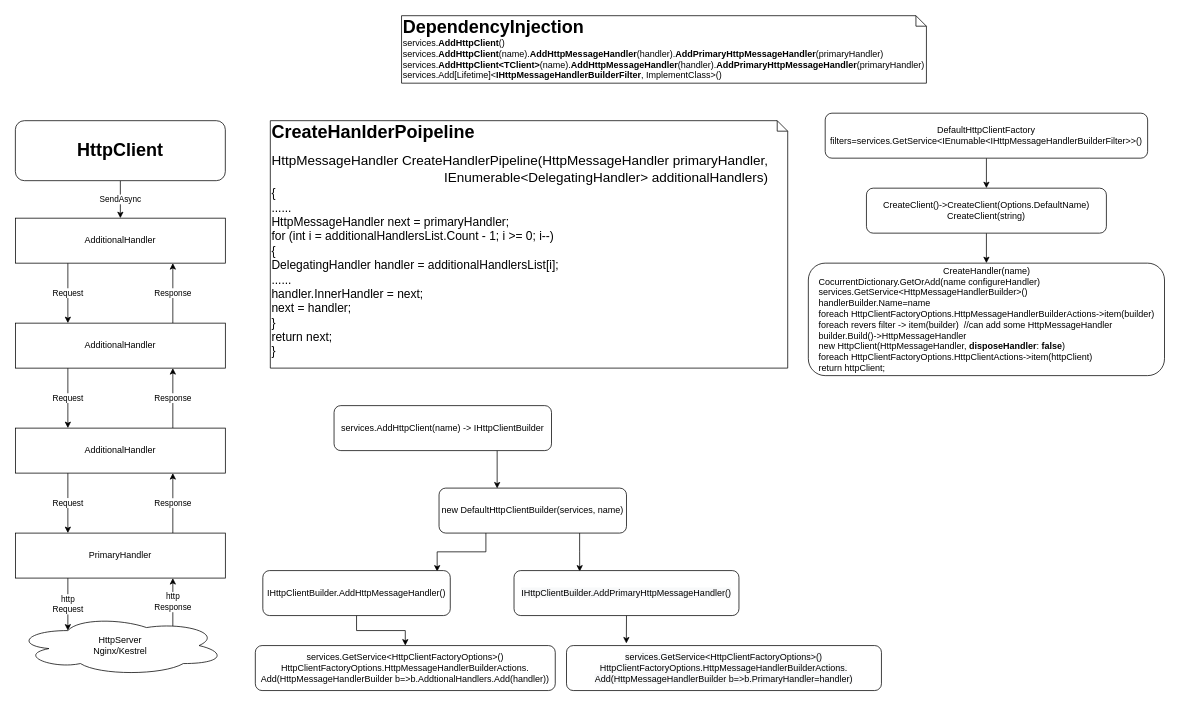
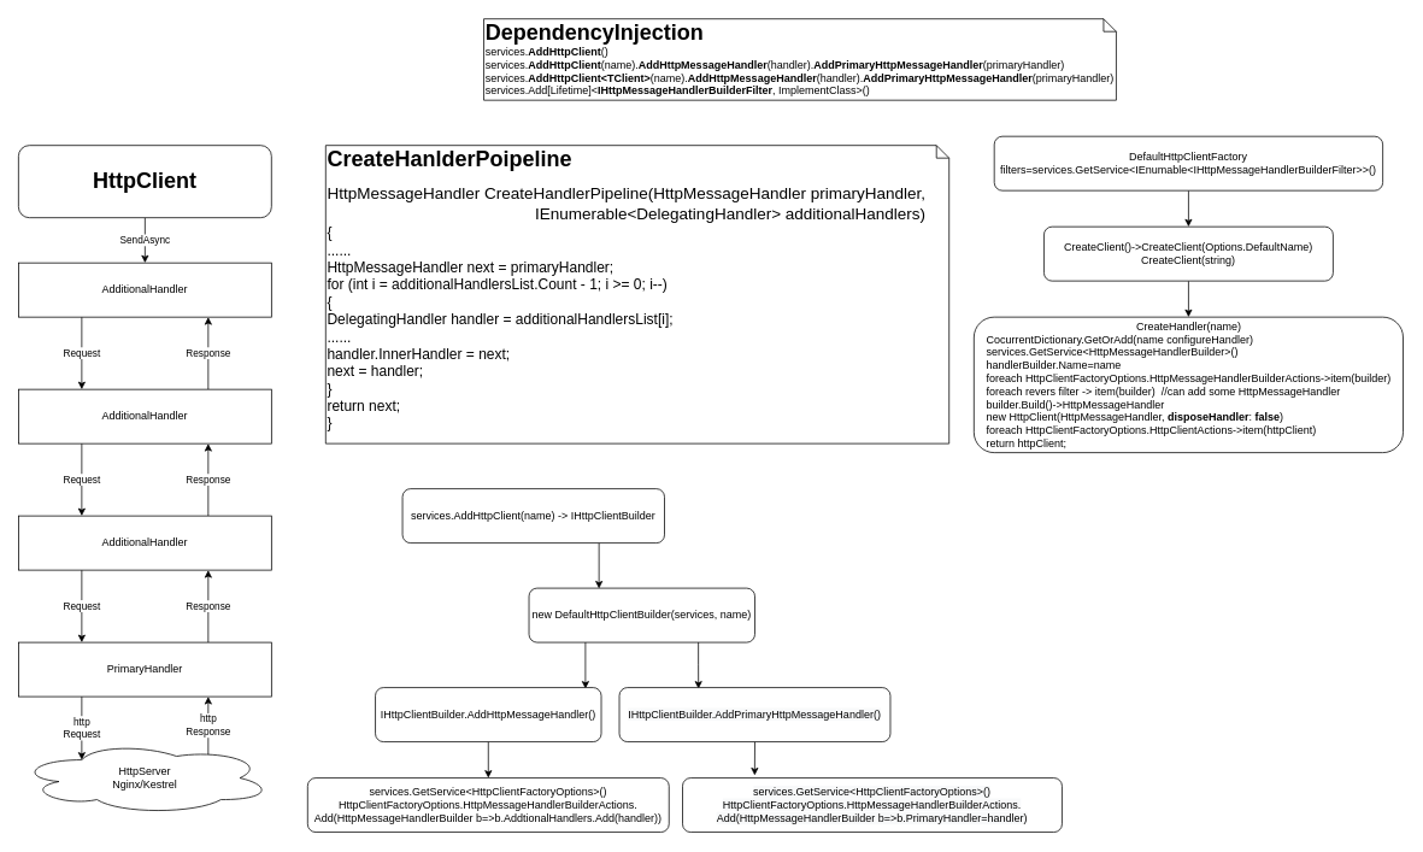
- <mxCell id="24" value="IHttpClientBuilder.AddHttpMessageHandler()" style="rounded=1;whiteSpace=wrap;html=1;" vertex="1" parent="1"><mxGeometry x="350" y="760" width="250" height="60" as="geometry" /></mxCell>
+ <mxCell id="24" value="IHttpClientBuilder.AddHttpMessageHandler()" style="rounded=1;whiteSpace=wrap;html=1;" vertex="1" parent="1"><mxGeometry x="415" y="760" width="250" height="60" as="geometry" /></mxCell>
